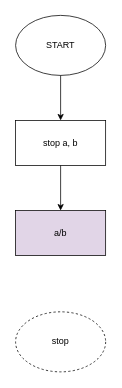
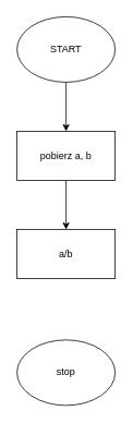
- <mxCell id="4" value="stop a, b" style="rounded=0;whiteSpace=wrap;html=1;" vertex="1" parent="1"><mxGeometry x="20" y="160" width="120" height="60" as="geometry" /></mxCell>
+ <mxCell id="4" value="pobierz a, b" style="rounded=0;whiteSpace=wrap;html=1;" vertex="1" parent="1"><mxGeometry x="20" y="160" width="120" height="60" as="geometry" /></mxCell>
- <mxCell id="6" value="a/b" style="rounded=0;whiteSpace=wrap;html=1;fillColor=#e1d5e7;" vertex="1" parent="1"><mxGeometry x="20" y="280" width="120" height="60" as="geometry" /></mxCell>
+ <mxCell id="6" value="a/b" style="rounded=0;whiteSpace=wrap;html=1;" vertex="1" parent="1"><mxGeometry x="20" y="280" width="120" height="60" as="geometry" /></mxCell>
- <mxCell id="7" value="stop" style="ellipse;whiteSpace=wrap;html=1;dashed=1;" vertex="1" parent="1"><mxGeometry x="20" y="415" width="120" height="80" as="geometry" /></mxCell>
+ <mxCell id="7" value="stop" style="ellipse;whiteSpace=wrap;html=1;" vertex="1" parent="1"><mxGeometry x="20" y="415" width="120" height="80" as="geometry" /></mxCell>
